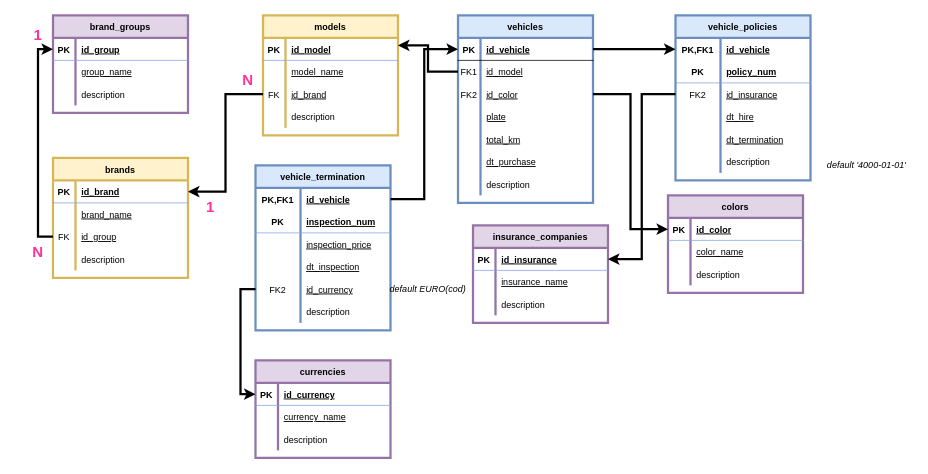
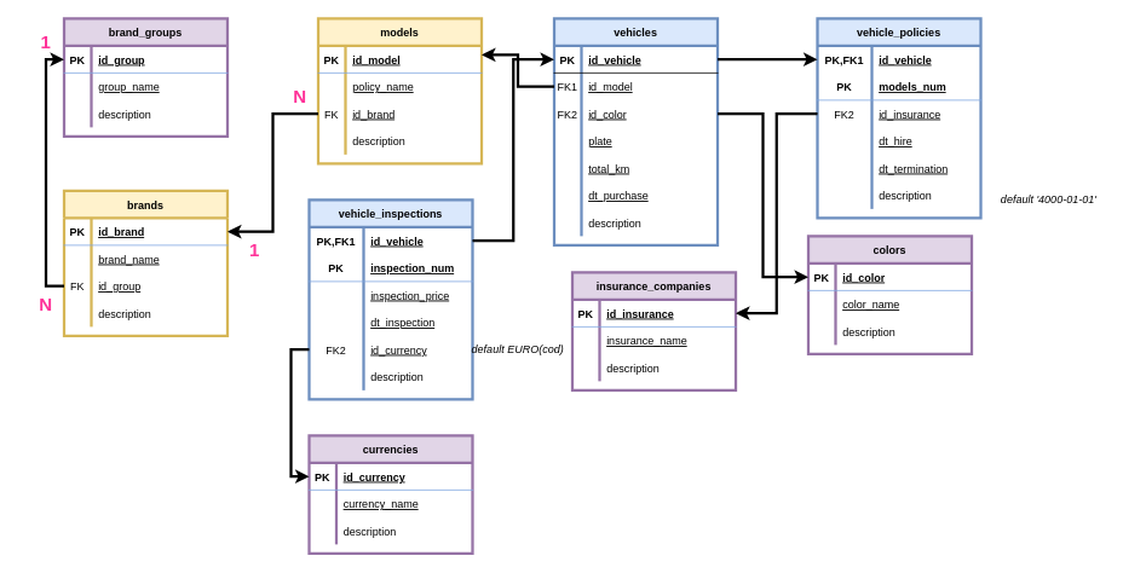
- <mxCell id="30" value="model_name" style="shape=partialRectangle;connectable=0;fillColor=none;top=0;left=0;bottom=0;right=0;align=left;spacingLeft=6;overflow=hidden;strokeColor=#7EA6E0;fontStyle=4" vertex="1" parent="28"><mxGeometry x="30" width="150" height="30" as="geometry"><mxRectangle width="150" height="30" as="alternateBounds" /></mxGeometry></mxCell>
+ <mxCell id="30" value="policy_name" style="shape=partialRectangle;connectable=0;fillColor=none;top=0;left=0;bottom=0;right=0;align=left;spacingLeft=6;overflow=hidden;strokeColor=#7EA6E0;fontStyle=4" vertex="1" parent="28"><mxGeometry x="30" width="150" height="30" as="geometry"><mxRectangle width="150" height="30" as="alternateBounds" /></mxGeometry></mxCell>
- <mxCell id="96" value="policy_num" style="shape=partialRectangle;connectable=0;fillColor=none;top=0;left=0;bottom=0;right=0;align=left;spacingLeft=6;fontStyle=5;overflow=hidden;strokeColor=#7EA6E0;" vertex="1" parent="94"><mxGeometry x="60" width="120" height="30" as="geometry"><mxRectangle width="120" height="30" as="alternateBounds" /></mxGeometry></mxCell>
+ <mxCell id="96" value="models_num" style="shape=partialRectangle;connectable=0;fillColor=none;top=0;left=0;bottom=0;right=0;align=left;spacingLeft=6;fontStyle=5;overflow=hidden;strokeColor=#7EA6E0;" vertex="1" parent="94"><mxGeometry x="60" width="120" height="30" as="geometry"><mxRectangle width="120" height="30" as="alternateBounds" /></mxGeometry></mxCell>
- <mxCell id="110" value="vehicle_termination" style="shape=table;startSize=30;container=1;collapsible=1;childLayout=tableLayout;fixedRows=1;rowLines=0;fontStyle=1;align=center;resizeLast=1;strokeColor=#6c8ebf;fillColor=#dae8fc;strokeWidth=3;" vertex="1" parent="1"><mxGeometry x="340" y="220" width="180" height="220" as="geometry" /></mxCell>
+ <mxCell id="110" value="vehicle_inspections" style="shape=table;startSize=30;container=1;collapsible=1;childLayout=tableLayout;fixedRows=1;rowLines=0;fontStyle=1;align=center;resizeLast=1;strokeColor=#6c8ebf;fillColor=#dae8fc;strokeWidth=3;" vertex="1" parent="1"><mxGeometry x="340" y="220" width="180" height="220" as="geometry" /></mxCell>
